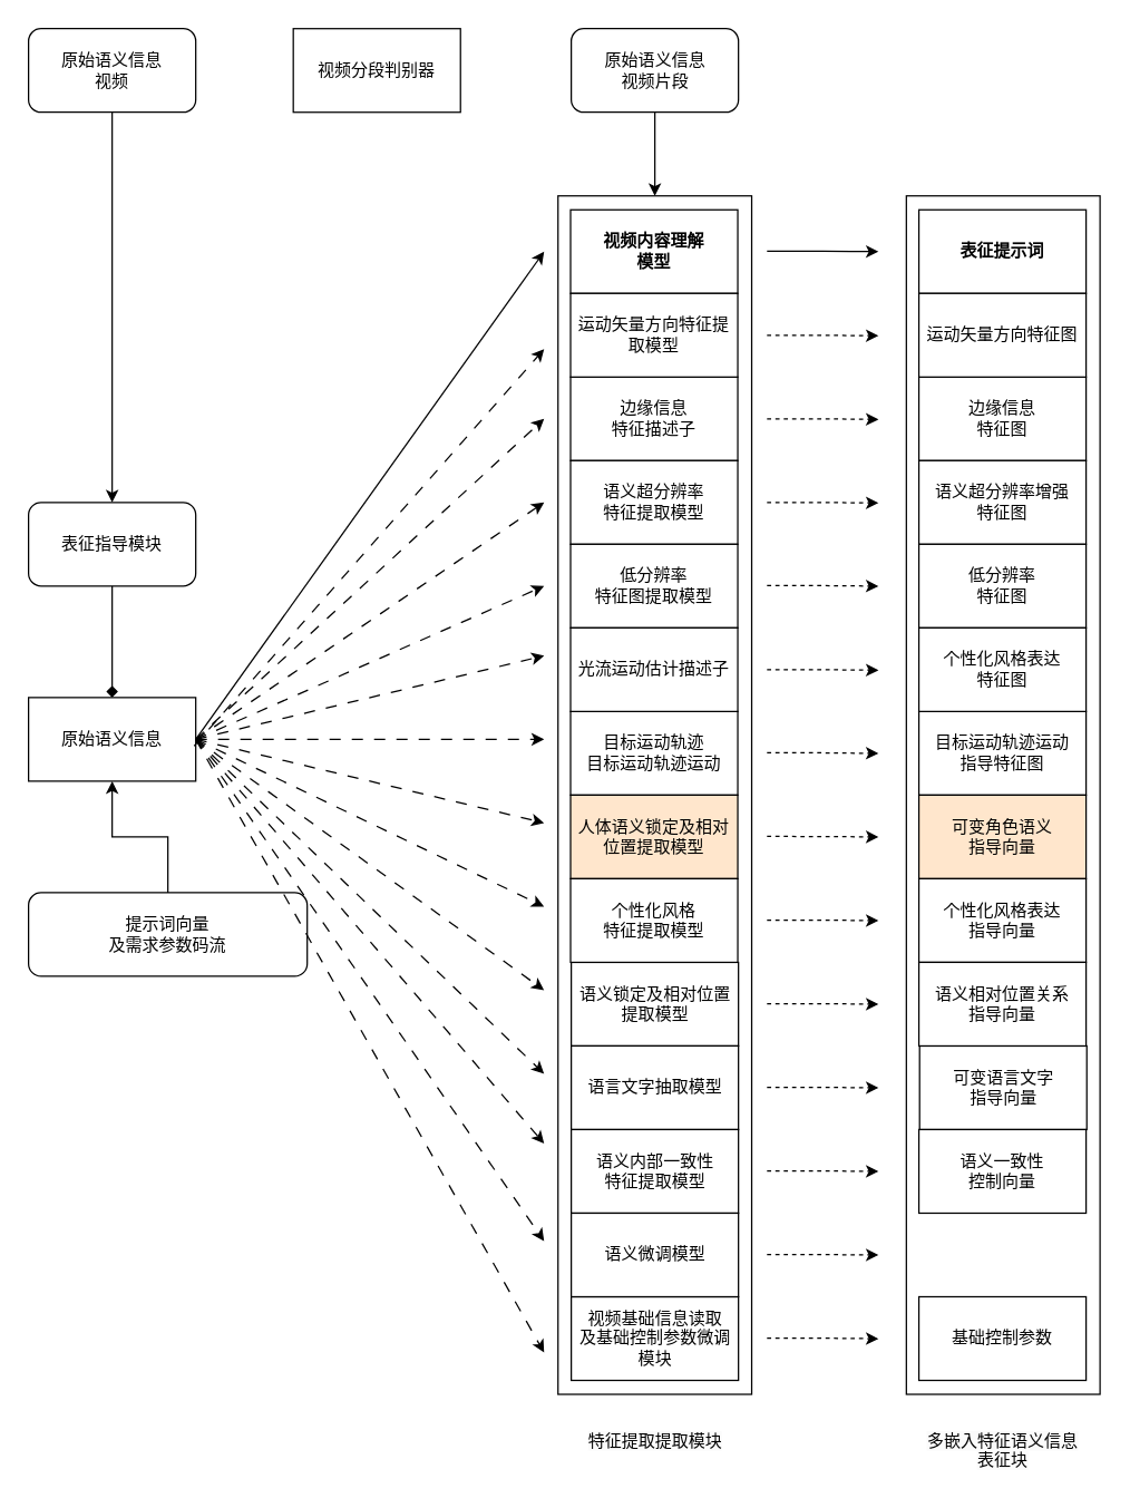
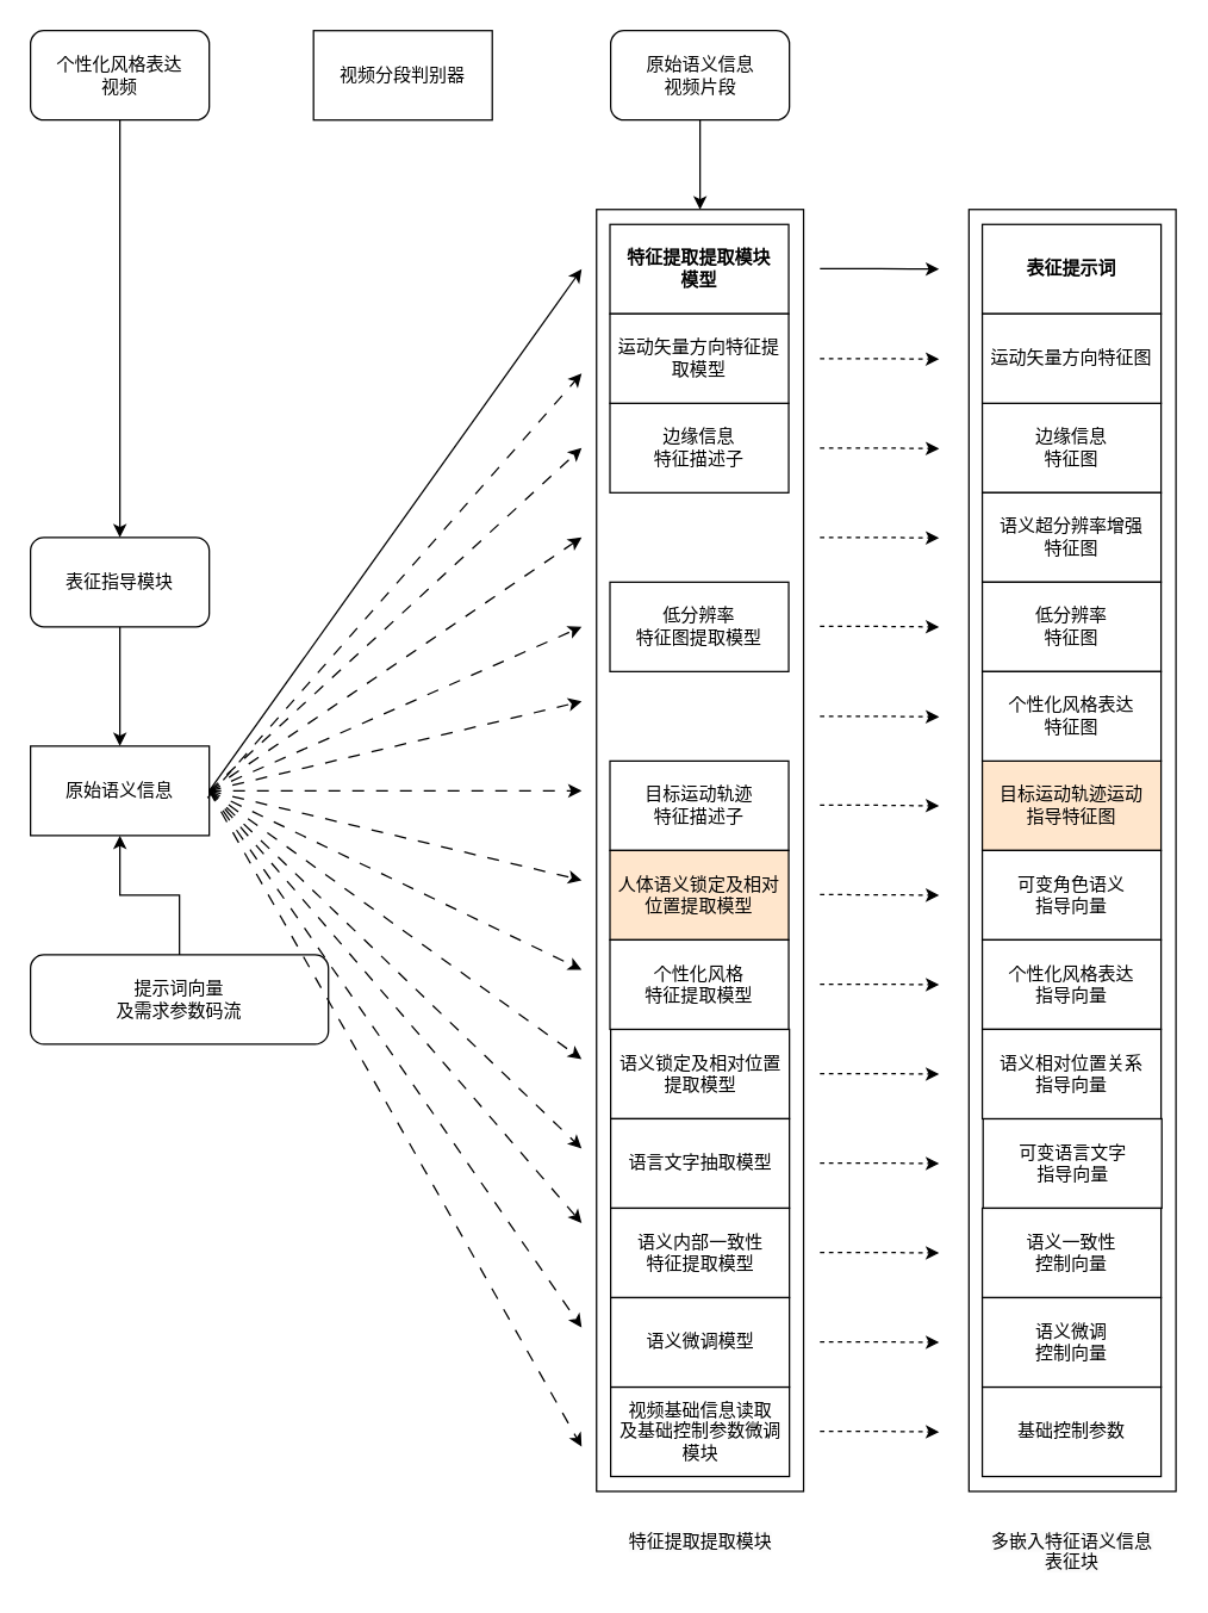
- <mxCell id="66" value="原始语义信息&lt;br&gt;视频" style="rounded=1;whiteSpace=wrap;html=1;" parent="1" vertex="1"><mxGeometry x="20" y="20" width="120" height="60" as="geometry" /></mxCell>
+ <mxCell id="66" value="个性化风格表达&lt;br&gt;视频" style="rounded=1;whiteSpace=wrap;html=1;" parent="1" vertex="1"><mxGeometry x="20" y="20" width="120" height="60" as="geometry" /></mxCell>
- <mxCell id="25" value="&lt;b&gt;视频内容理解&lt;/b&gt;&lt;div&gt;&lt;b&gt;模型&lt;/b&gt;&lt;/div&gt;" style="rounded=0;whiteSpace=wrap;html=1;" parent="1" vertex="1"><mxGeometry x="409" y="150" width="120" height="60" as="geometry" /></mxCell>
+ <mxCell id="25" value="&lt;b&gt;特征提取提取模块&lt;/b&gt;&lt;div&gt;&lt;b&gt;模型&lt;/b&gt;&lt;/div&gt;" style="rounded=0;whiteSpace=wrap;html=1;" parent="1" vertex="1"><mxGeometry x="409" y="150" width="120" height="60" as="geometry" /></mxCell>
- <mxCell id="28" value="语义超分辨率&lt;div&gt;特征提取模型&lt;/div&gt;" style="rounded=0;whiteSpace=wrap;html=1;" parent="1" vertex="1"><mxGeometry x="409" y="330" width="120" height="60" as="geometry" /></mxCell>
- <mxCell id="34" value="&lt;div&gt;光流运动估计描述子&lt;/div&gt;" style="rounded=0;whiteSpace=wrap;html=1;" parent="1" vertex="1"><mxGeometry x="409" y="450" width="120" height="60" as="geometry" /></mxCell>
- <mxCell id="5" style="edgeStyle=orthogonalEdgeStyle;rounded=0;orthogonalLoop=1;jettySize=auto;html=1;entryX=0.5;entryY=0;entryDx=0;entryDy=0;endArrow=diamond;" parent="1" source="6" target="7" edge="1"><mxGeometry relative="1" as="geometry" /></mxCell>
+ <mxCell id="5" style="edgeStyle=orthogonalEdgeStyle;rounded=0;orthogonalLoop=1;jettySize=auto;html=1;entryX=0.5;entryY=0;entryDx=0;entryDy=0;" parent="1" source="6" target="7" edge="1"><mxGeometry relative="1" as="geometry" /></mxCell>
- <mxCell id="26" value="目标运动轨迹&lt;div&gt;目标运动轨迹运动&lt;/div&gt;" style="rounded=0;whiteSpace=wrap;html=1;" parent="1" vertex="1"><mxGeometry x="409" y="510" width="120" height="60" as="geometry" /></mxCell>
+ <mxCell id="26" value="目标运动轨迹&lt;div&gt;特征描述子&lt;/div&gt;" style="rounded=0;whiteSpace=wrap;html=1;" parent="1" vertex="1"><mxGeometry x="409" y="510" width="120" height="60" as="geometry" /></mxCell>
- <mxCell id="12" value="目标运动轨迹运动&lt;div&gt;指导特征图&lt;/div&gt;" style="rounded=0;whiteSpace=wrap;html=1;" parent="1" vertex="1"><mxGeometry x="659" y="510" width="120" height="60" as="geometry" /></mxCell>
+ <mxCell id="12" value="目标运动轨迹运动&lt;div&gt;指导特征图&lt;/div&gt;" style="rounded=0;whiteSpace=wrap;html=1;fillColor=#ffe6cc;" parent="1" vertex="1"><mxGeometry x="659" y="510" width="120" height="60" as="geometry" /></mxCell>
- <mxCell id="15" value="&lt;div&gt;可变角色语义&lt;/div&gt;&lt;div&gt;指导向量&lt;/div&gt;" style="rounded=0;whiteSpace=wrap;html=1;fillColor=#ffe6cc;" parent="1" vertex="1"><mxGeometry x="659" y="570" width="120" height="60" as="geometry" /></mxCell>
+ <mxCell id="15" value="&lt;div&gt;可变角色语义&lt;/div&gt;&lt;div&gt;指导向量&lt;/div&gt;" style="rounded=0;whiteSpace=wrap;html=1;" parent="1" vertex="1"><mxGeometry x="659" y="570" width="120" height="60" as="geometry" /></mxCell>
+ <mxCell id="69" value="&lt;div&gt;语义微调&lt;/div&gt;&lt;div&gt;控制向量&lt;/div&gt;" style="rounded=0;whiteSpace=wrap;html=1;" vertex="1" parent="1"><mxGeometry x="659" y="870" width="120" height="60" as="geometry" /></mxCell>
